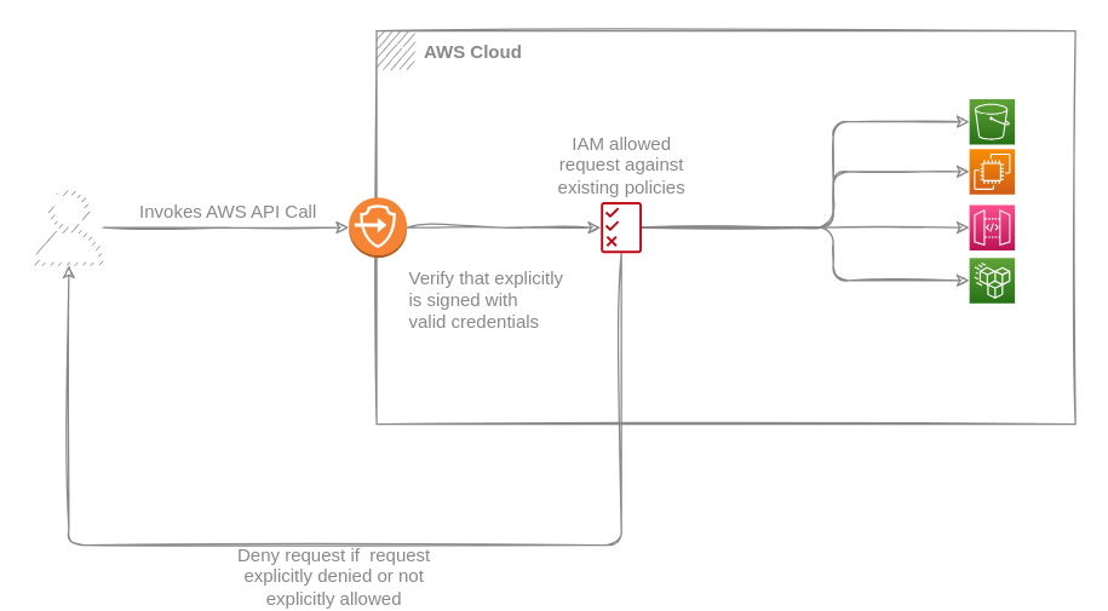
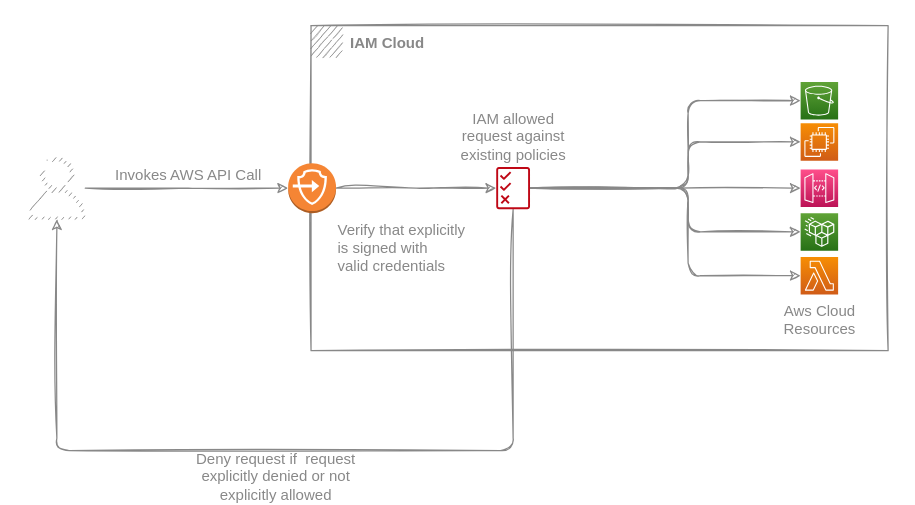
- <mxCell id="2" value="&lt;b&gt;&lt;font color=&quot;#888888&quot;&gt;AWS Cloud&lt;/font&gt;&lt;/b&gt;" style="sketch=1;outlineConnect=0;html=1;whiteSpace=wrap;fontSize=12;fontStyle=0;shape=mxgraph.aws4.group;grIcon=mxgraph.aws4.group_aws_cloud;strokeColor=#888888;fillColor=none;verticalAlign=top;align=left;spacingLeft=30;fontColor=#333333;dashed=0;" parent="1" vertex="1"><mxGeometry x="248.33" y="20" width="461.67" height="260" as="geometry" /></mxCell>
+ <mxCell id="2" value="&lt;b&gt;&lt;font color=&quot;#888888&quot;&gt;IAM Cloud&lt;/font&gt;&lt;/b&gt;" style="sketch=1;outlineConnect=0;html=1;whiteSpace=wrap;fontSize=12;fontStyle=0;shape=mxgraph.aws4.group;grIcon=mxgraph.aws4.group_aws_cloud;strokeColor=#888888;fillColor=none;verticalAlign=top;align=left;spacingLeft=30;fontColor=#333333;dashed=0;" parent="1" vertex="1"><mxGeometry x="248.33" y="20" width="461.67" height="260" as="geometry" /></mxCell>
+ <mxCell id="11" style="edgeStyle=orthogonalEdgeStyle;rounded=1;orthogonalLoop=1;jettySize=auto;html=1;entryX=0;entryY=0.5;entryDx=0;entryDy=0;entryPerimeter=0;sketch=1;strokeColor=#888888;" parent="1" source="12" target="15" edge="1"><mxGeometry relative="1" as="geometry"><Array as="points"><mxPoint x="550" y="150" /><mxPoint x="550" y="220" /></Array></mxGeometry></mxCell>
+ <mxCell id="15" value="&lt;div&gt;&lt;font color=&quot;#888888&quot;&gt;Aws Cloud&lt;/font&gt;&lt;/div&gt;&lt;div&gt;&lt;font color=&quot;#888888&quot;&gt;Resources&lt;/font&gt;&lt;/div&gt;" style="sketch=0;points=[[0,0,0],[0.25,0,0],[0.5,0,0],[0.75,0,0],[1,0,0],[0,1,0],[0.25,1,0],[0.5,1,0],[0.75,1,0],[1,1,0],[0,0.25,0],[0,0.5,0],[0,0.75,0],[1,0.25,0],[1,0.5,0],[1,0.75,0]];outlineConnect=0;fontColor=#232F3E;gradientColor=#F78E04;gradientDirection=north;fillColor=#D05C17;strokeColor=#ffffff;dashed=0;verticalLabelPosition=bottom;verticalAlign=top;align=center;html=1;fontSize=12;fontStyle=0;aspect=fixed;shape=mxgraph.aws4.resourceIcon;resIcon=mxgraph.aws4.lambda;" parent="1" vertex="1"><mxGeometry x="640" y="205" width="30" height="30" as="geometry" /></mxCell>
